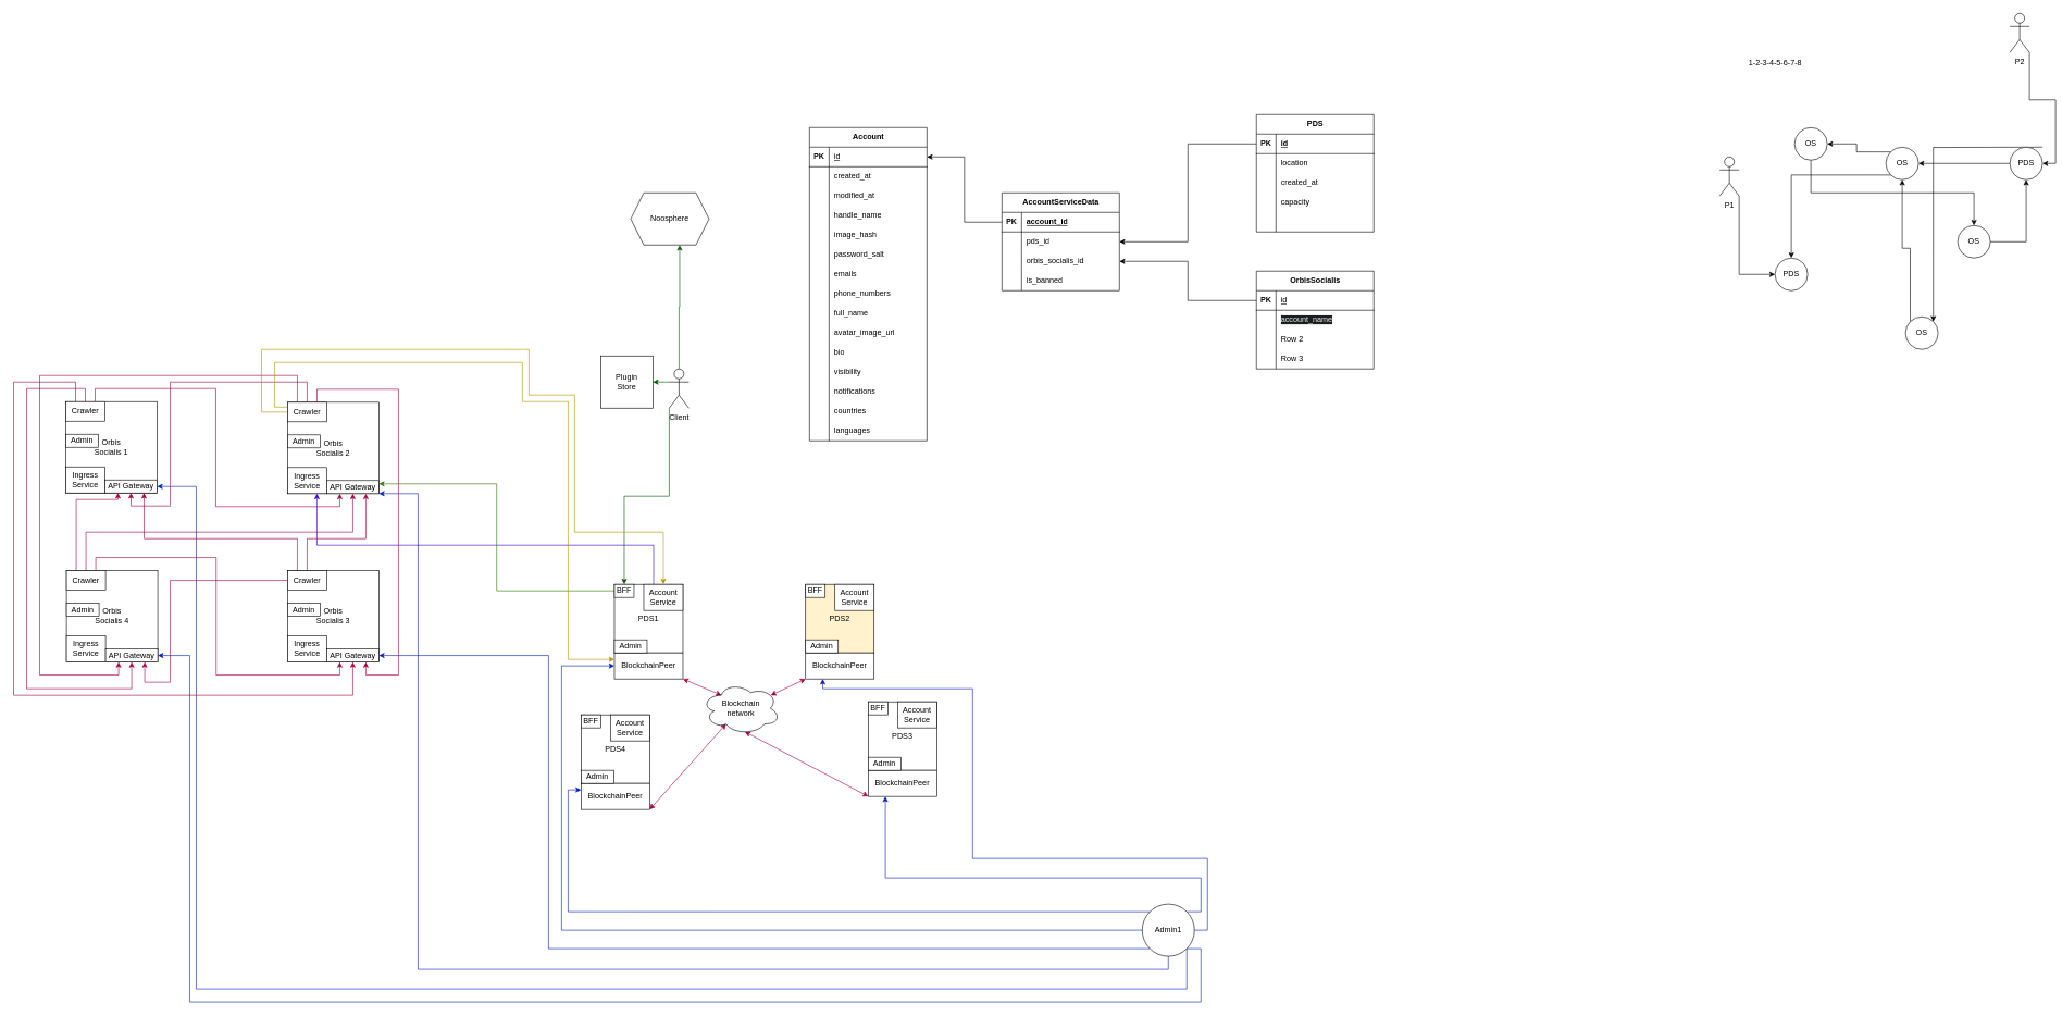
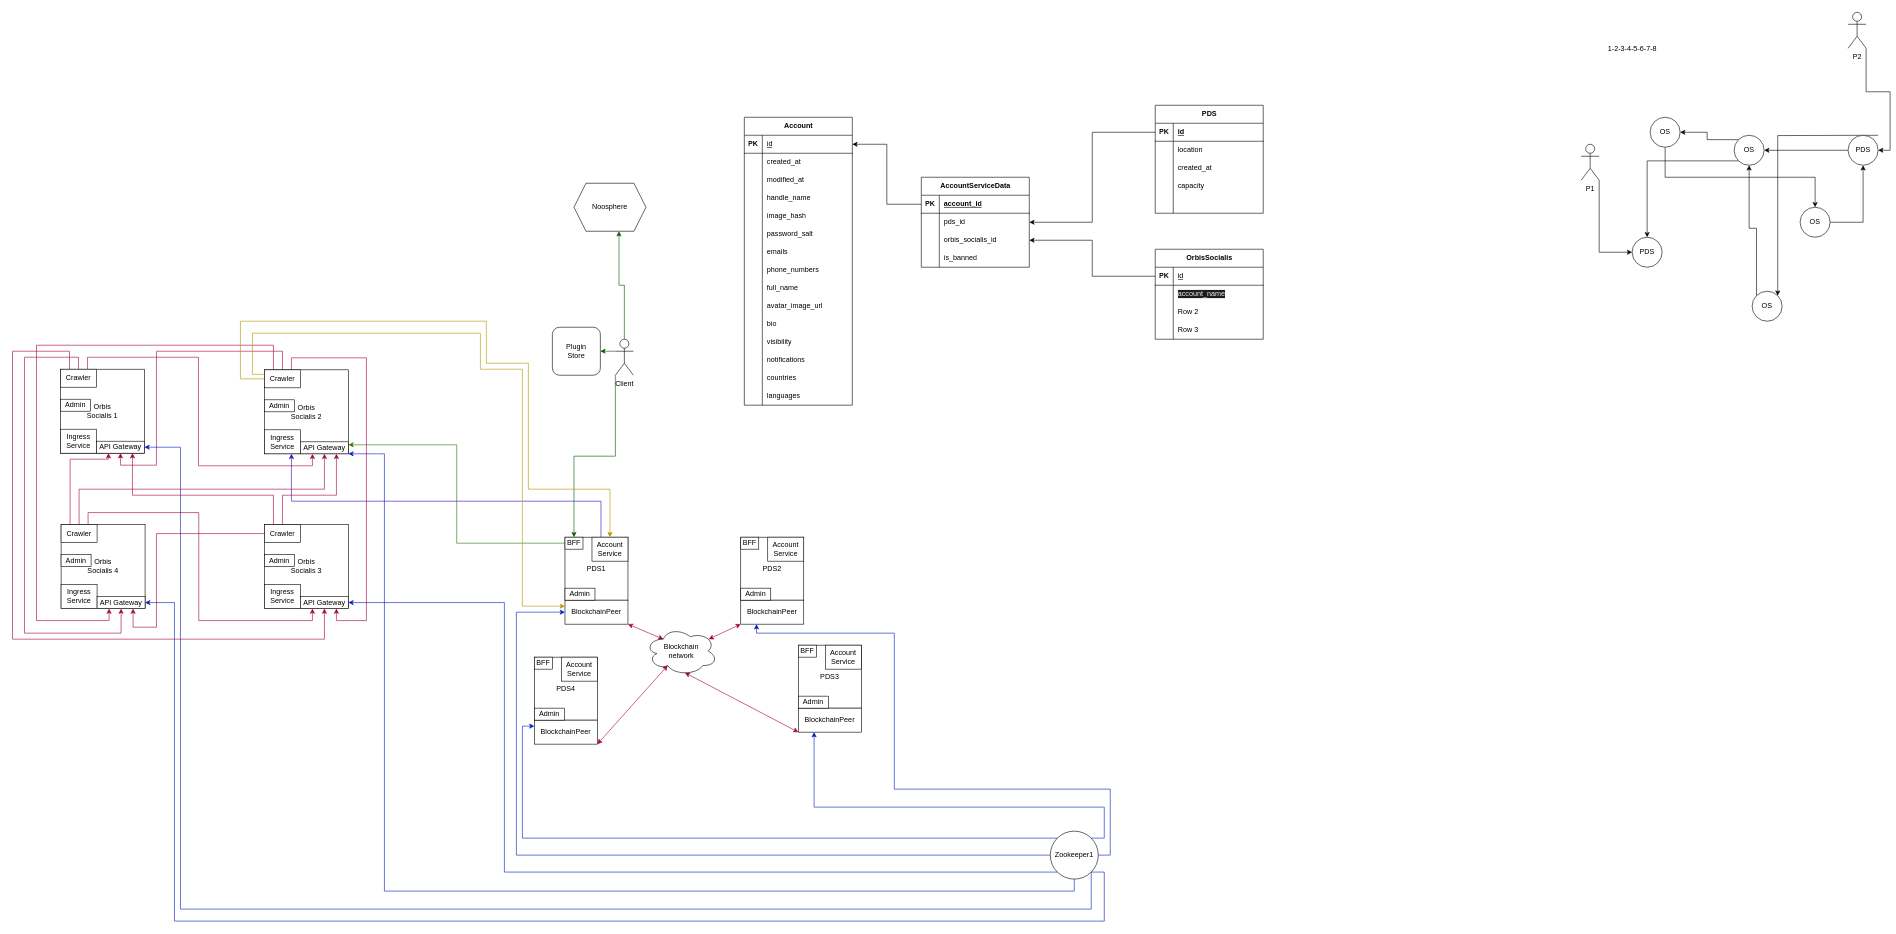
- <mxCell id="123" value="1-2-3-4-5-6-7-8&lt;div&gt;&lt;br/&gt;&lt;/div&gt;" style="text;html=1;align=center;verticalAlign=middle;resizable=0;points=[];autosize=1;strokeColor=none;fillColor=none;" vertex="1" parent="1"><mxGeometry x="2670" y="83" width="100" height="40" as="geometry" /></mxCell>
+ <mxCell id="123" value="1-2-3-4-5-6-7-8&lt;div&gt;&lt;br/&gt;&lt;/div&gt;" style="text;html=1;align=center;verticalAlign=middle;resizable=0;points=[];autosize=1;strokeColor=none;fillColor=none;" vertex="1" parent="1"><mxGeometry x="2670" y="68" width="100" height="40" as="geometry" /></mxCell>
- <mxCell id="185" value="Noosphere" style="shape=hexagon;perimeter=hexagonPerimeter2;whiteSpace=wrap;html=1;fixedSize=1;" vertex="1" parent="1"><mxGeometry x="966" y="295" width="120" height="80" as="geometry" /></mxCell>
+ <mxCell id="185" value="Noosphere" style="shape=hexagon;perimeter=hexagonPerimeter2;whiteSpace=wrap;html=1;fixedSize=1;" vertex="1" parent="1"><mxGeometry x="956" y="305" width="120" height="80" as="geometry" /></mxCell>
- <mxCell id="186" value="Plugin&lt;div&gt;Store&lt;/div&gt;" style="whiteSpace=wrap;html=1;aspect=fixed;" vertex="1" parent="1"><mxGeometry x="920" y="545" width="80" height="80" as="geometry" /></mxCell>
+ <mxCell id="186" value="Plugin&lt;div&gt;Store&lt;/div&gt;" style="whiteSpace=wrap;html=1;aspect=fixed;rounded=1;" vertex="1" parent="1"><mxGeometry x="920" y="545" width="80" height="80" as="geometry" /></mxCell>
- <mxCell id="128" value="PDS2" style="whiteSpace=wrap;html=1;aspect=fixed;fillColor=#fff2cc;" vertex="1" parent="1"><mxGeometry x="1234" y="895" width="105" height="105" as="geometry" /></mxCell>
+ <mxCell id="128" value="PDS2" style="whiteSpace=wrap;html=1;aspect=fixed;" vertex="1" parent="1"><mxGeometry x="1234" y="895" width="105" height="105" as="geometry" /></mxCell>
- <mxCell id="98" value="Admin1" style="ellipse;whiteSpace=wrap;html=1;aspect=fixed;" parent="1" vertex="1"><mxGeometry x="1750" y="1385" width="80" height="80" as="geometry" /></mxCell>
+ <mxCell id="98" value="Zookeeper1" style="ellipse;whiteSpace=wrap;html=1;aspect=fixed;" parent="1" vertex="1"><mxGeometry x="1750" y="1385" width="80" height="80" as="geometry" /></mxCell>
